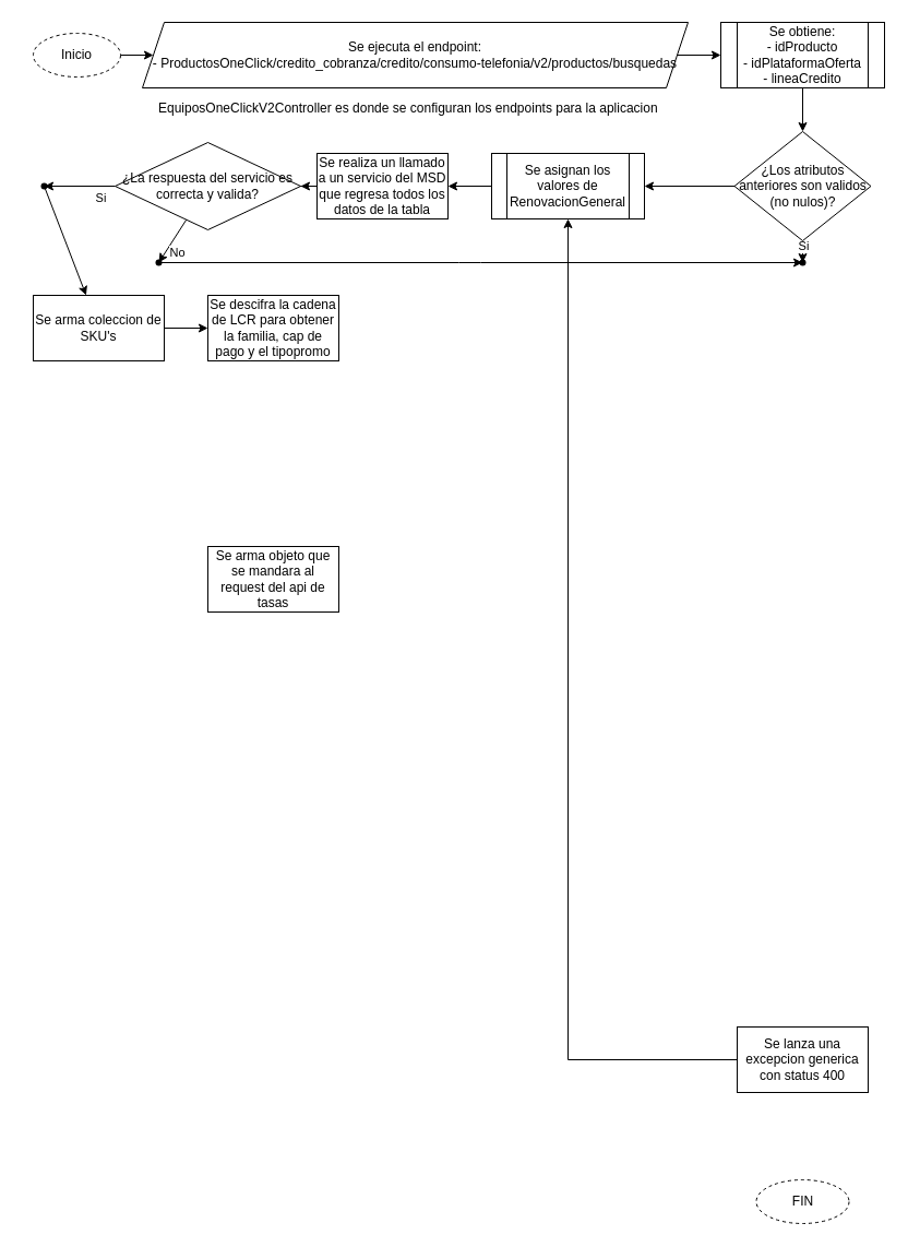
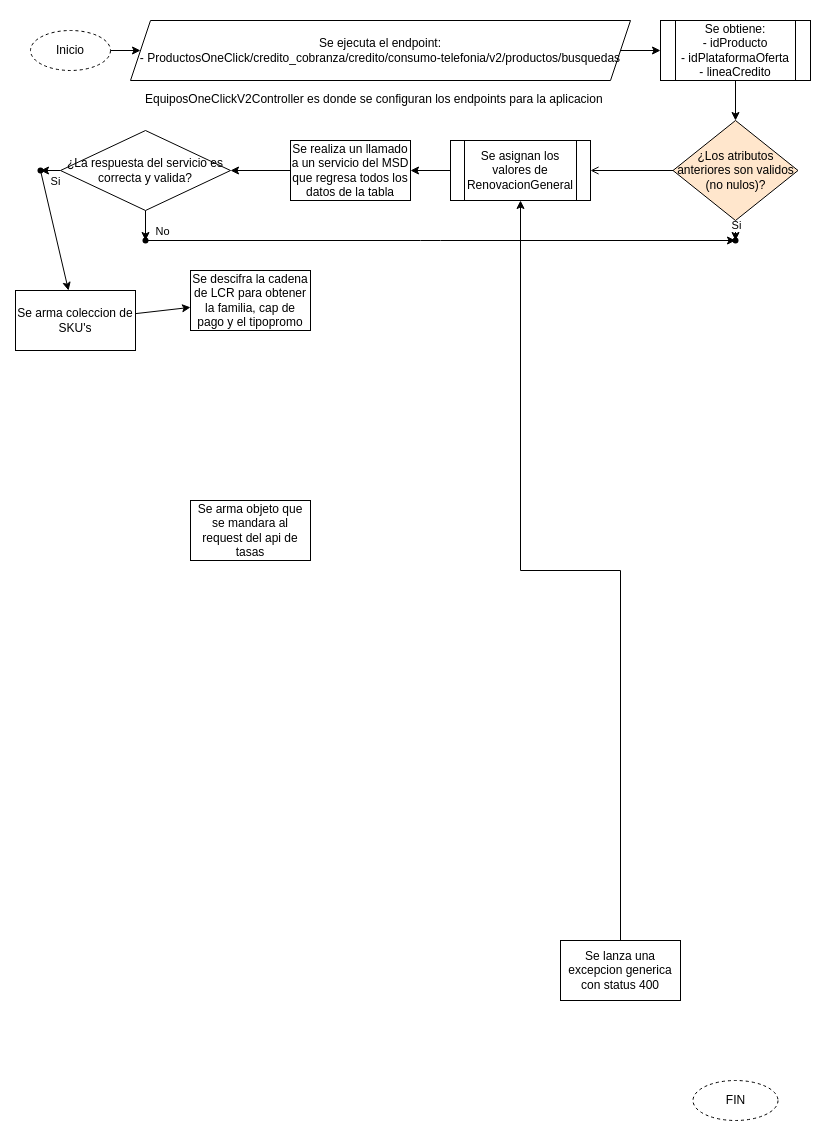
- <mxCell id="23" value="¿La respuesta del servicio es correcta y valida?" style="rhombus;whiteSpace=wrap;html=1;" vertex="1" parent="1"><mxGeometry x="105" y="130" width="170" height="80" as="geometry" /></mxCell>
+ <mxCell id="23" value="¿La respuesta del servicio es correcta y valida?" style="rhombus;whiteSpace=wrap;html=1;" vertex="1" parent="1"><mxGeometry x="60" y="130" width="170" height="80" as="geometry" /></mxCell>
- <mxCell id="7" value="" style="edgeStyle=orthogonalEdgeStyle;rounded=0;orthogonalLoop=1;jettySize=auto;html=1;" edge="1" parent="1" source="10" target="17"><mxGeometry relative="1" as="geometry" /></mxCell>
+ <mxCell id="7" value="" style="edgeStyle=orthogonalEdgeStyle;rounded=0;orthogonalLoop=1;jettySize=auto;html=1;endArrow=open;" edge="1" parent="1" source="10" target="17"><mxGeometry relative="1" as="geometry" /></mxCell>
- <mxCell id="10" value="¿Los atributos anteriores son validos (no nulos)?" style="rhombus;whiteSpace=wrap;html=1;" parent="1" vertex="1"><mxGeometry x="672.5" y="120" width="125" height="100" as="geometry" /></mxCell>
+ <mxCell id="10" value="¿Los atributos anteriores son validos (no nulos)?" style="rhombus;whiteSpace=wrap;html=1;fillColor=#ffe6cc;" parent="1" vertex="1"><mxGeometry x="672.5" y="120" width="125" height="100" as="geometry" /></mxCell>
- <mxCell id="31" value="Se arma coleccion de SKU's" style="rounded=0;whiteSpace=wrap;html=1;" vertex="1" parent="1"><mxGeometry x="30" y="270" width="120" height="60" as="geometry" /></mxCell>
+ <mxCell id="31" value="Se arma coleccion de SKU's" style="rounded=0;whiteSpace=wrap;html=1;" vertex="1" parent="1"><mxGeometry x="15" y="290" width="120" height="60" as="geometry" /></mxCell>
- <mxCell id="12" value="Se lanza una excepcion generica con status 400" style="whiteSpace=wrap;html=1;" parent="1" vertex="1"><mxGeometry x="675" y="940" width="120" height="60" as="geometry" /></mxCell>
+ <mxCell id="12" value="Se lanza una excepcion generica con status 400" style="whiteSpace=wrap;html=1;" parent="1" vertex="1"><mxGeometry x="560" y="940" width="120" height="60" as="geometry" /></mxCell>
